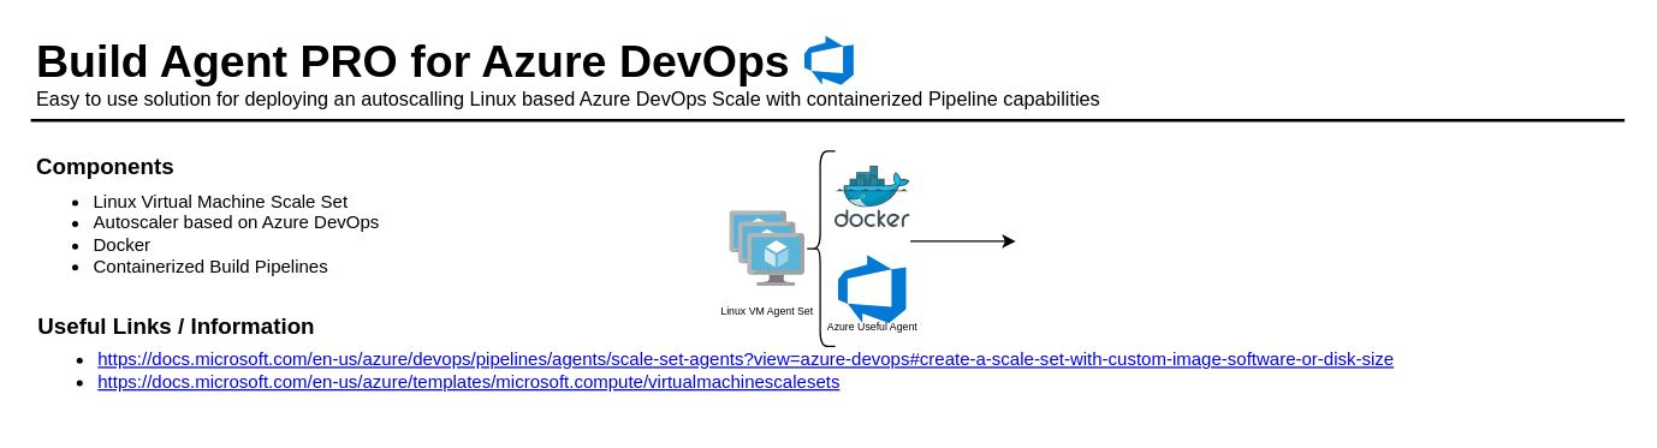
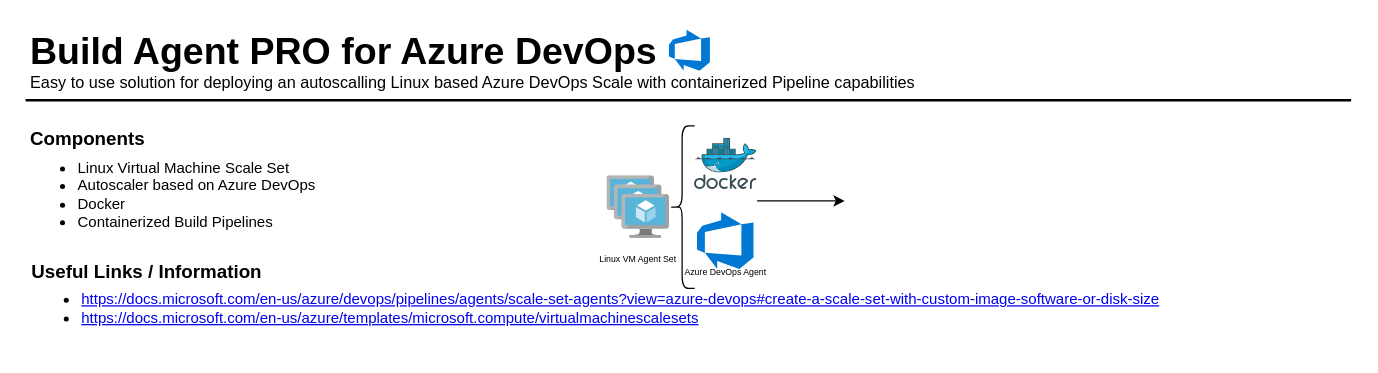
- <mxCell id="12" value="&lt;div&gt;&lt;span style=&quot;font-size: 7px&quot;&gt;Azure Useful Agent&lt;/span&gt;&lt;/div&gt;" style="text;html=1;strokeColor=none;fillColor=none;align=center;verticalAlign=middle;whiteSpace=wrap;rounded=0;" parent="1" vertex="1"><mxGeometry x="545" y="205.5" width="70" height="20" as="geometry" /></mxCell>
+ <mxCell id="12" value="&lt;div&gt;&lt;span style=&quot;font-size: 7px&quot;&gt;Azure DevOps Agent&lt;/span&gt;&lt;/div&gt;" style="text;html=1;strokeColor=none;fillColor=none;align=center;verticalAlign=middle;whiteSpace=wrap;rounded=0;" parent="1" vertex="1"><mxGeometry x="545" y="205.5" width="70" height="20" as="geometry" /></mxCell>
